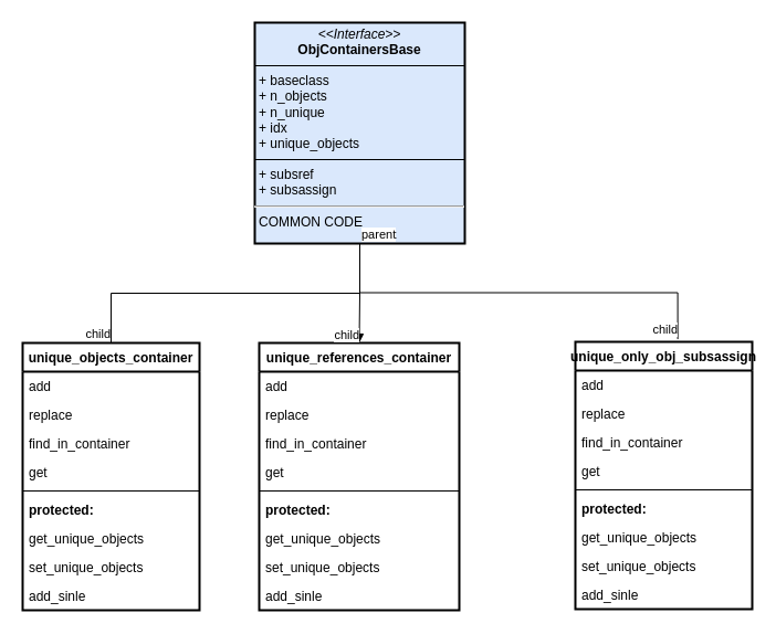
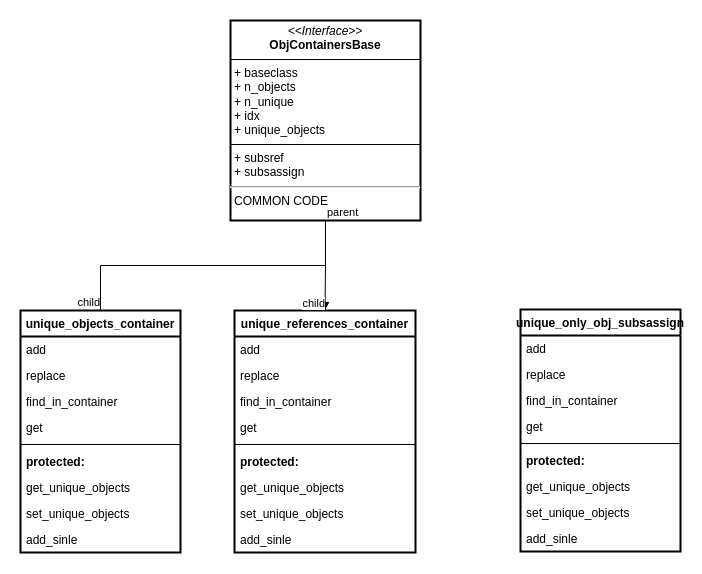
- <mxCell id="12" value="&lt;p style=&quot;margin:0px;margin-top:4px;text-align:center;&quot;&gt;&lt;i&gt;&amp;lt;&amp;lt;Interface&amp;gt;&amp;gt;&lt;/i&gt;&lt;br&gt;&lt;b&gt;ObjContainersBase&lt;/b&gt;&lt;/p&gt;&lt;hr size=&quot;1&quot; style=&quot;border-style:solid;&quot;&gt;&lt;p style=&quot;margin:0px;margin-left:4px;&quot;&gt;+ baseclass&lt;br&gt;+ n_objects&lt;/p&gt;&lt;p style=&quot;margin:0px;margin-left:4px;&quot;&gt;+ n_unique&lt;/p&gt;&lt;p style=&quot;margin:0px;margin-left:4px;&quot;&gt;+ idx&lt;/p&gt;&lt;p style=&quot;margin:0px;margin-left:4px;&quot;&gt;+ unique_objects&lt;/p&gt;&lt;hr size=&quot;1&quot; style=&quot;border-style:solid;&quot;&gt;&lt;p style=&quot;margin:0px;margin-left:4px;&quot;&gt;+ subsref&lt;br&gt;+ subsassign&lt;/p&gt;&lt;hr&gt;&lt;p style=&quot;margin:0px;margin-left:4px;&quot;&gt;COMMON CODE&lt;/p&gt;&lt;div&gt;&lt;br/&gt;&lt;/div&gt;" style="verticalAlign=top;align=left;overflow=fill;html=1;whiteSpace=wrap;strokeWidth=2;fillColor=#dae8fc;" vertex="1" parent="1"><mxGeometry x="230" y="20" width="190" height="200" as="geometry" /></mxCell>
+ <mxCell id="12" value="&lt;p style=&quot;margin:0px;margin-top:4px;text-align:center;&quot;&gt;&lt;i&gt;&amp;lt;&amp;lt;Interface&amp;gt;&amp;gt;&lt;/i&gt;&lt;br&gt;&lt;b&gt;ObjContainersBase&lt;/b&gt;&lt;/p&gt;&lt;hr size=&quot;1&quot; style=&quot;border-style:solid;&quot;&gt;&lt;p style=&quot;margin:0px;margin-left:4px;&quot;&gt;+ baseclass&lt;br&gt;+ n_objects&lt;/p&gt;&lt;p style=&quot;margin:0px;margin-left:4px;&quot;&gt;+ n_unique&lt;/p&gt;&lt;p style=&quot;margin:0px;margin-left:4px;&quot;&gt;+ idx&lt;/p&gt;&lt;p style=&quot;margin:0px;margin-left:4px;&quot;&gt;+ unique_objects&lt;/p&gt;&lt;hr size=&quot;1&quot; style=&quot;border-style:solid;&quot;&gt;&lt;p style=&quot;margin:0px;margin-left:4px;&quot;&gt;+ subsref&lt;br&gt;+ subsassign&lt;/p&gt;&lt;hr&gt;&lt;p style=&quot;margin:0px;margin-left:4px;&quot;&gt;COMMON CODE&lt;/p&gt;&lt;div&gt;&lt;br/&gt;&lt;/div&gt;" style="verticalAlign=top;align=left;overflow=fill;html=1;whiteSpace=wrap;strokeWidth=2;" vertex="1" parent="1"><mxGeometry x="230" y="20" width="190" height="200" as="geometry" /></mxCell>
- <mxCell id="39" value="" style="endArrow=none;html=1;edgeStyle=orthogonalEdgeStyle;rounded=0;exitX=0.5;exitY=1;exitDx=0;exitDy=0;entryX=0.579;entryY=-0.01;entryDx=0;entryDy=0;entryPerimeter=0;" edge="1" parent="1" source="12" target="23"><mxGeometry relative="1" as="geometry"><mxPoint x="335" y="230" as="sourcePoint" /><mxPoint x="110" y="320" as="targetPoint" /></mxGeometry></mxCell>
- <mxCell id="40" value="parent" style="edgeLabel;resizable=0;html=1;align=left;verticalAlign=bottom;" connectable="0" vertex="1" parent="39"><mxGeometry x="-1" relative="1" as="geometry" /></mxCell>
- <mxCell id="41" value="child" style="edgeLabel;resizable=0;html=1;align=right;verticalAlign=bottom;" connectable="0" vertex="1" parent="39"><mxGeometry x="1" relative="1" as="geometry" /></mxCell>
